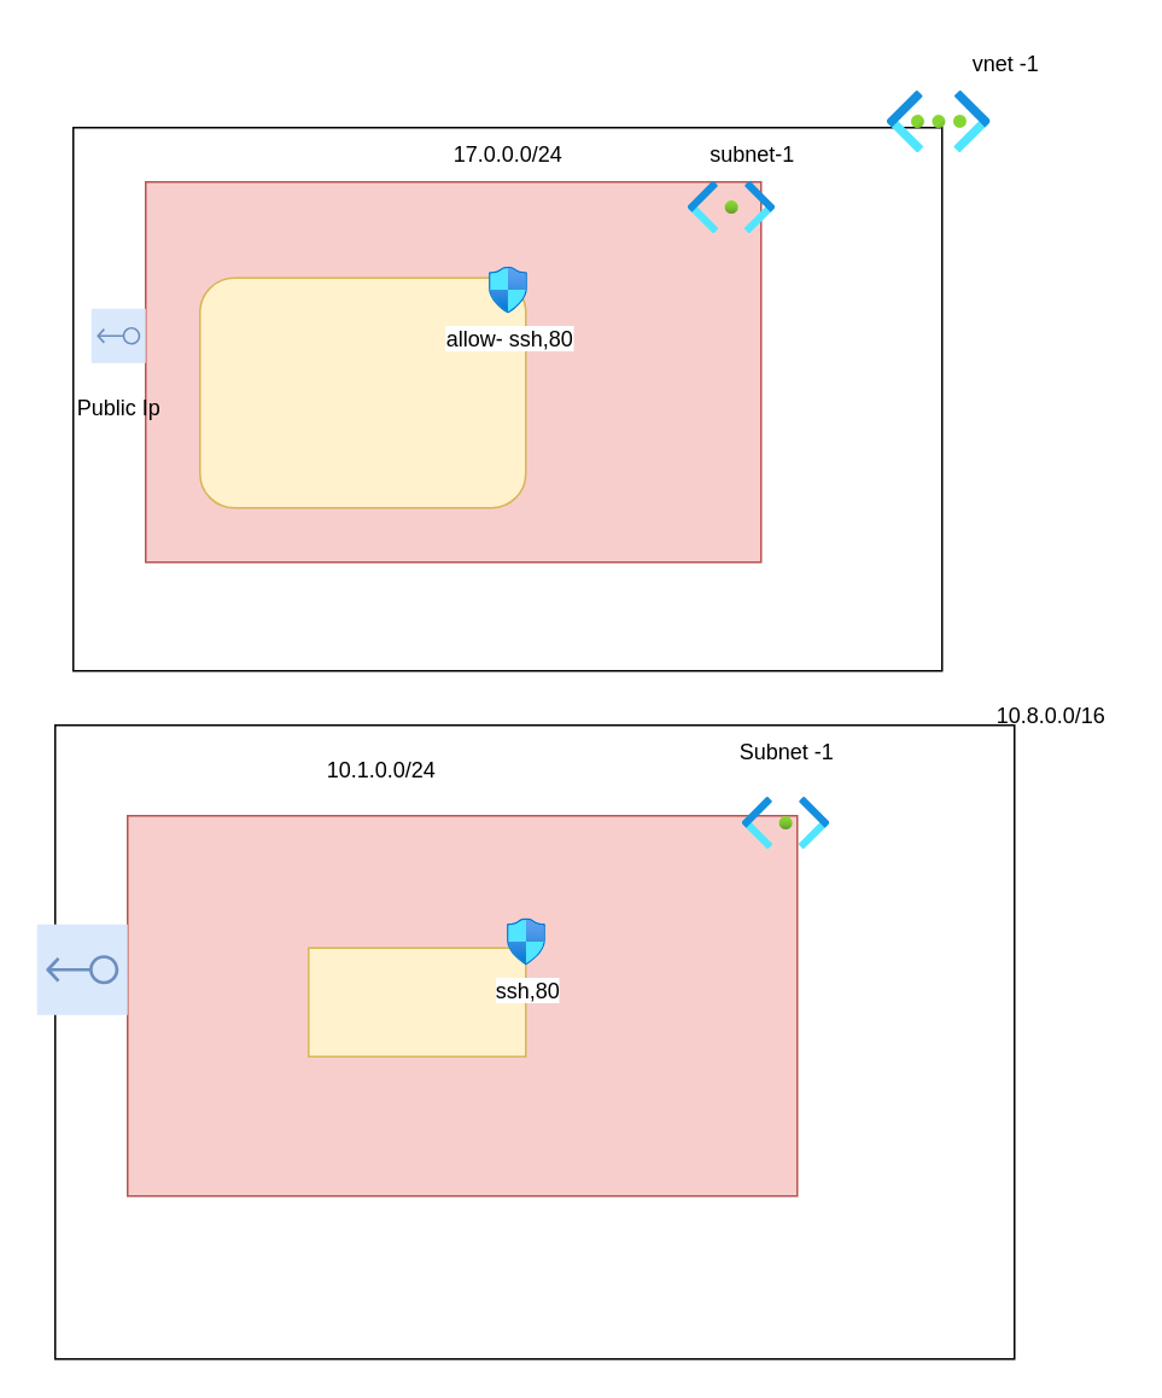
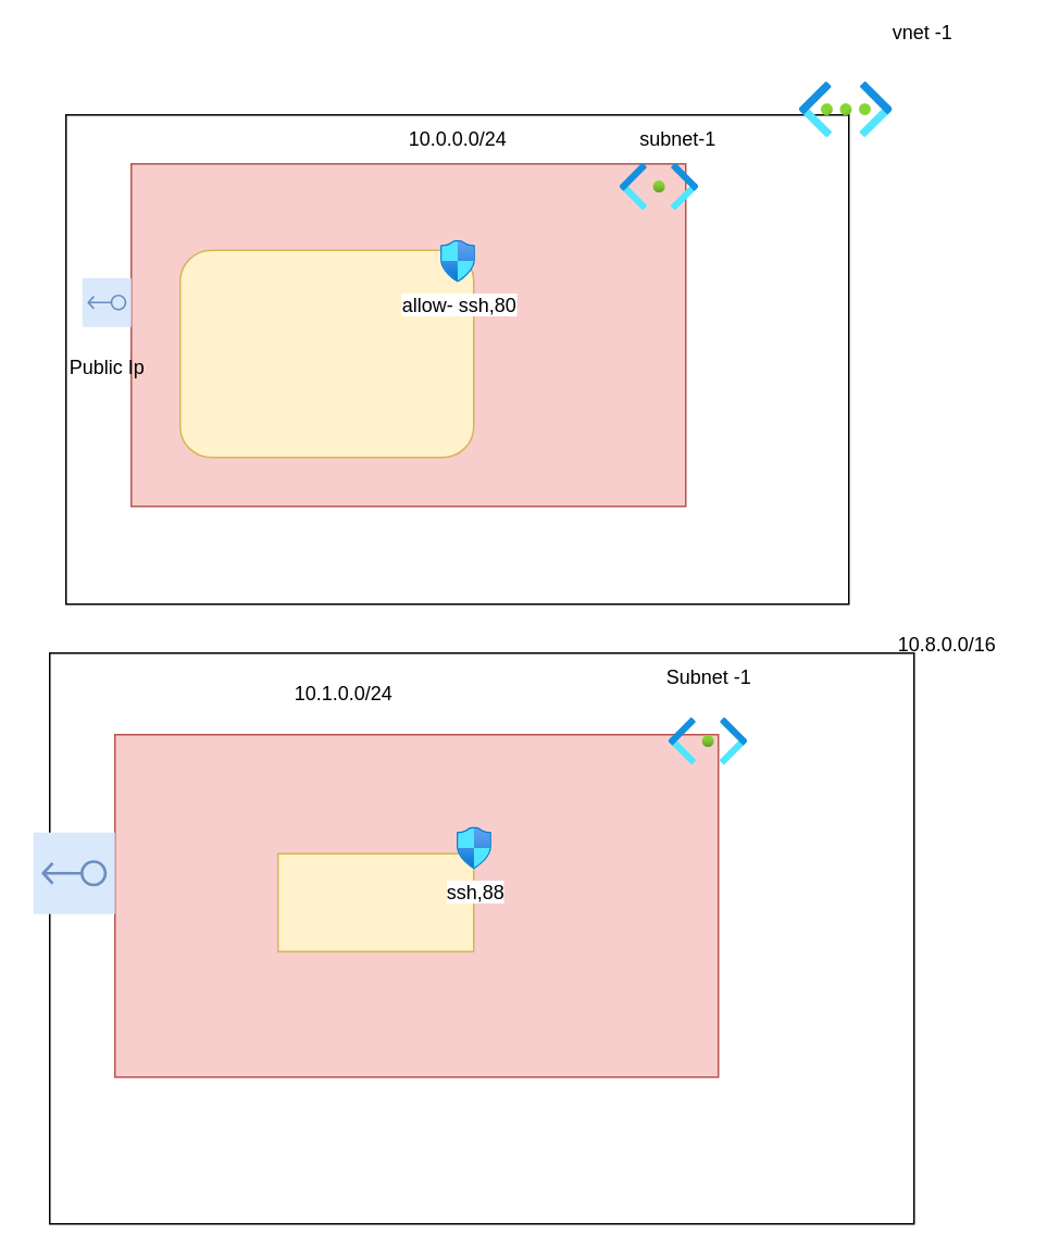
- <mxCell id="7" value="vnet -1" style="text;html=1;align=center;verticalAlign=middle;resizable=0;points=[];autosize=1;strokeColor=none;fillColor=none;" vertex="1" parent="1"><mxGeometry x="525" y="20" width="60" height="30" as="geometry" /></mxCell>
+ <mxCell id="7" value="vnet -1" style="text;html=1;align=center;verticalAlign=middle;resizable=0;points=[];autosize=1;strokeColor=none;fillColor=none;" vertex="1" parent="1"><mxGeometry x="535" y="5" width="60" height="30" as="geometry" /></mxCell>
- <mxCell id="19" value="17.0.0.0/24" style="text;html=1;align=center;verticalAlign=middle;resizable=0;points=[];autosize=1;strokeColor=none;fillColor=none;" vertex="1" parent="1"><mxGeometry x="240" y="70" width="80" height="30" as="geometry" /></mxCell>
+ <mxCell id="19" value="10.0.0.0/24" style="text;html=1;align=center;verticalAlign=middle;resizable=0;points=[];autosize=1;strokeColor=none;fillColor=none;" vertex="1" parent="1"><mxGeometry x="240" y="70" width="80" height="30" as="geometry" /></mxCell>
- <mxCell id="18" value="ssh,80" style="image;aspect=fixed;html=1;points=[];align=center;fontSize=12;image=img/lib/azure2/networking/Network_Security_Groups.svg;" vertex="1" parent="1"><mxGeometry x="280" y="507" width="21.29" height="25.86" as="geometry" /></mxCell>
+ <mxCell id="18" value="ssh,88" style="image;aspect=fixed;html=1;points=[];align=center;fontSize=12;image=img/lib/azure2/networking/Network_Security_Groups.svg;" vertex="1" parent="1"><mxGeometry x="280" y="507" width="21.29" height="25.86" as="geometry" /></mxCell>
